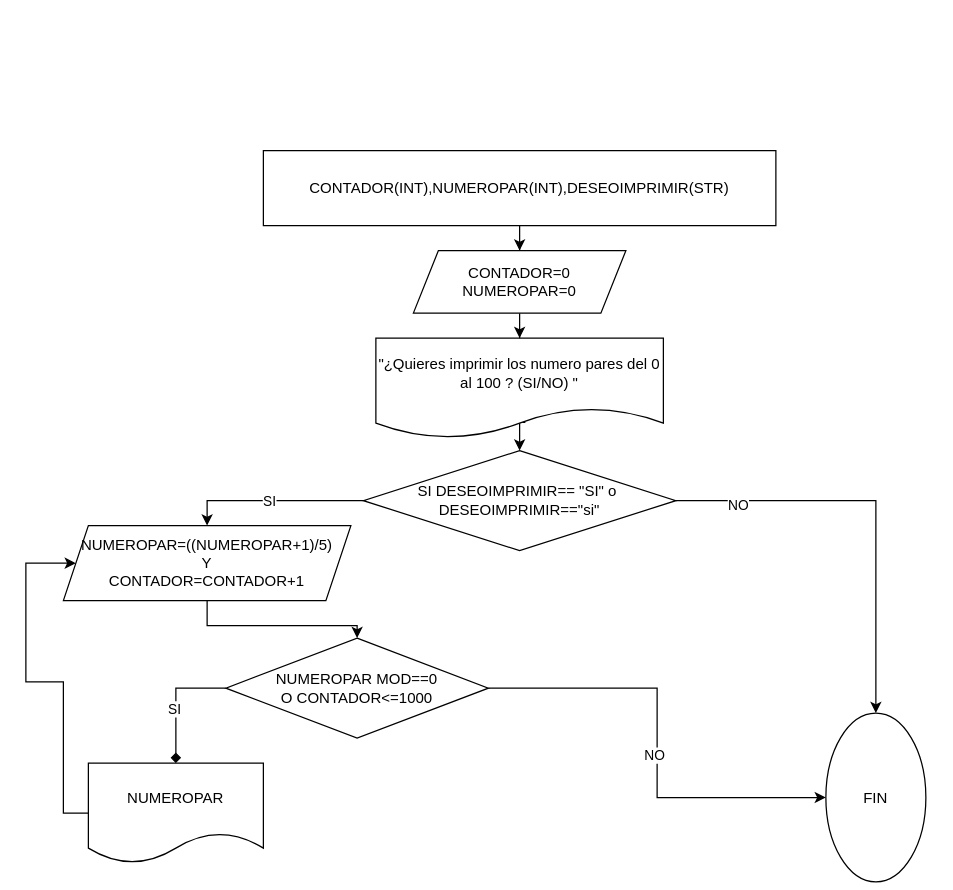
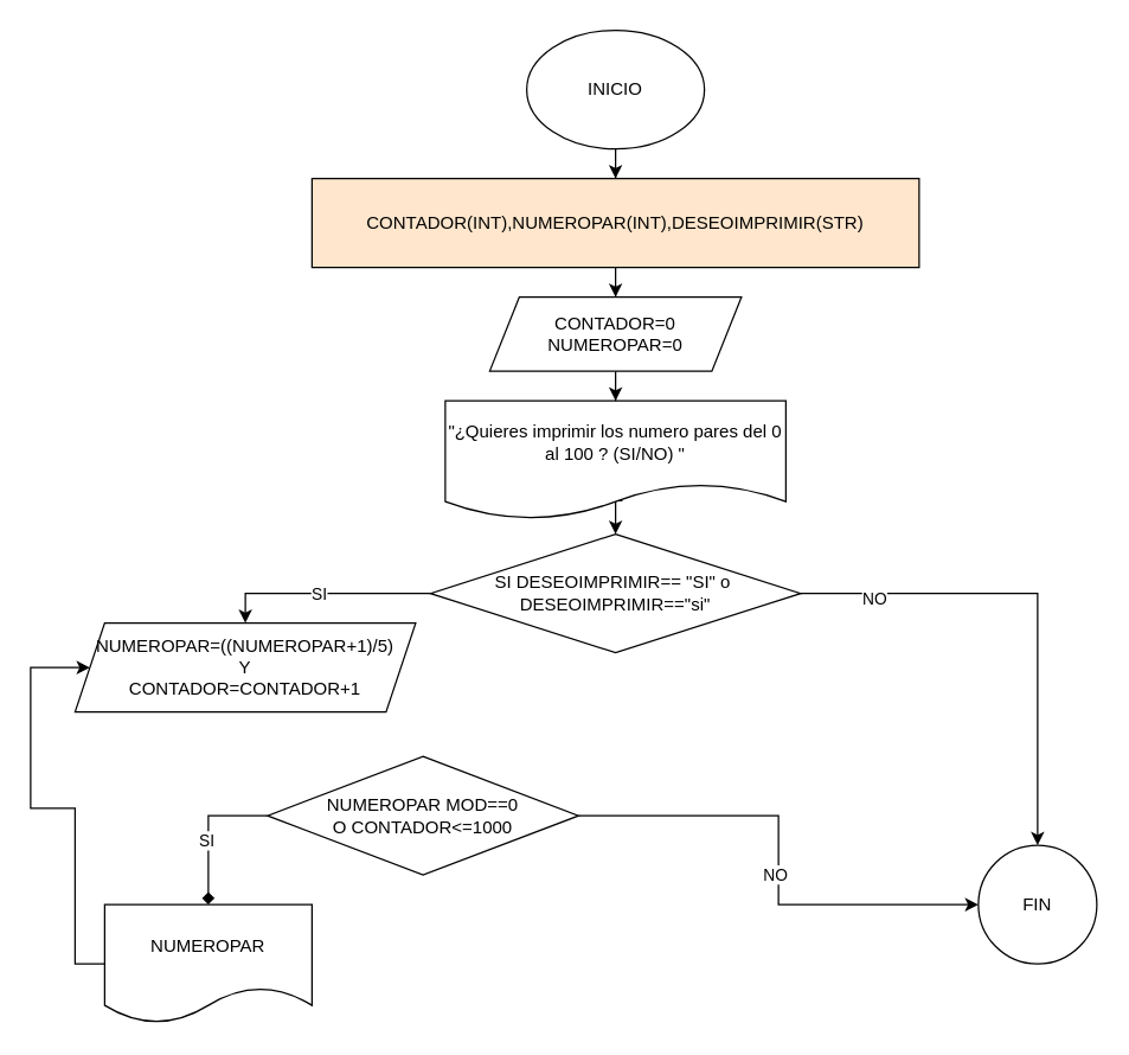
+ <mxCell id="3" value="INICIO" style="ellipse;whiteSpace=wrap;html=1;" vertex="1" parent="1"><mxGeometry x="355" y="20" width="120" height="80" as="geometry" /></mxCell>
+ <mxCell id="2" style="edgeStyle=orthogonalEdgeStyle;rounded=0;orthogonalLoop=1;jettySize=auto;html=1;entryX=0.5;entryY=0;entryDx=0;entryDy=0;" edge="1" parent="1" source="3" target="5"><mxGeometry relative="1" as="geometry" /></mxCell>
- <mxCell id="5" value="CONTADOR(INT),NUMEROPAR(INT),DESEOIMPRIMIR(STR)" style="rounded=0;whiteSpace=wrap;html=1;" vertex="1" parent="1"><mxGeometry x="210" y="120" width="410" height="60" as="geometry" /></mxCell>
+ <mxCell id="5" value="CONTADOR(INT),NUMEROPAR(INT),DESEOIMPRIMIR(STR)" style="rounded=0;whiteSpace=wrap;html=1;fillColor=#ffe6cc;" vertex="1" parent="1"><mxGeometry x="210" y="120" width="410" height="60" as="geometry" /></mxCell>
- <mxCell id="16" style="edgeStyle=orthogonalEdgeStyle;rounded=0;orthogonalLoop=1;jettySize=auto;html=1;entryX=0.5;entryY=0;entryDx=0;entryDy=0;" edge="1" parent="1" source="17" target="22"><mxGeometry relative="1" as="geometry" /></mxCell>
- <mxCell id="15" value="FIN" style="ellipse;whiteSpace=wrap;html=1;aspect=fixed;" vertex="1" parent="1"><mxGeometry x="660" y="570" width="80" height="135" as="geometry" /></mxCell>
+ <mxCell id="15" value="FIN" style="ellipse;whiteSpace=wrap;html=1;aspect=fixed;" vertex="1" parent="1"><mxGeometry x="660" y="570" width="80" height="80" as="geometry" /></mxCell>
